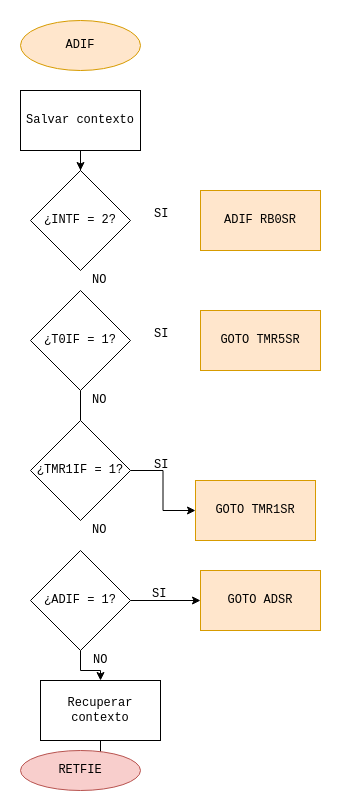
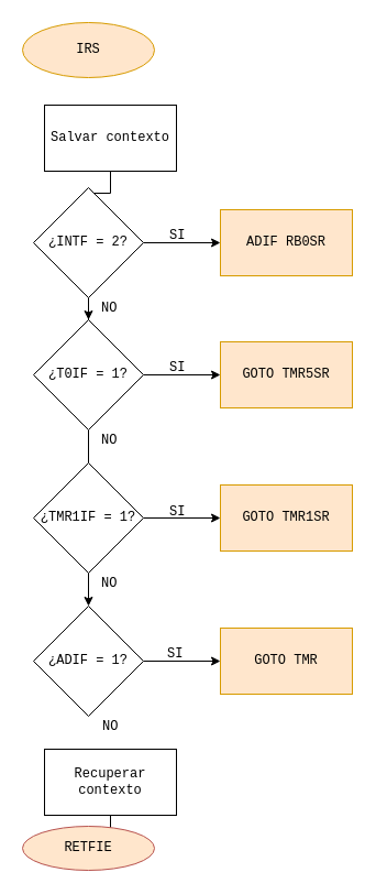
- <mxCell id="2" value="ADIF" style="ellipse;whiteSpace=wrap;html=1;fillColor=#ffe6cc;strokeColor=#d79b00;fontFamily=Courier New;" parent="1" vertex="1"><mxGeometry x="20" y="20" width="120" height="50" as="geometry" /></mxCell>
+ <mxCell id="2" value="IRS" style="ellipse;whiteSpace=wrap;html=1;fillColor=#ffe6cc;strokeColor=#d79b00;fontFamily=Courier New;" parent="1" vertex="1"><mxGeometry x="20" y="20" width="120" height="50" as="geometry" /></mxCell>
- <mxCell id="4" value="Salvar contexto" style="rounded=0;whiteSpace=wrap;html=1;fontFamily=Courier New;" parent="1" vertex="1"><mxGeometry x="20" y="90" width="120" height="60" as="geometry" /></mxCell>
+ <mxCell id="4" value="Salvar contexto" style="rounded=0;whiteSpace=wrap;html=1;fontFamily=Courier New;" parent="1" vertex="1"><mxGeometry x="40" y="95" width="120" height="60" as="geometry" /></mxCell>
+ <mxCell id="6" style="edgeStyle=orthogonalEdgeStyle;rounded=0;orthogonalLoop=1;jettySize=auto;html=1;entryX=0;entryY=0.5;entryDx=0;entryDy=0;fontFamily=Courier New;" parent="1" source="7" target="19" edge="1"><mxGeometry relative="1" as="geometry" /></mxCell>
+ <mxCell id="5" style="edgeStyle=orthogonalEdgeStyle;rounded=0;orthogonalLoop=1;jettySize=auto;html=1;entryX=0.5;entryY=0;entryDx=0;entryDy=0;fontFamily=Courier New;" parent="1" source="7" target="10" edge="1"><mxGeometry relative="1" as="geometry" /></mxCell>
+ <mxCell id="9" style="edgeStyle=orthogonalEdgeStyle;rounded=0;orthogonalLoop=1;jettySize=auto;html=1;entryX=0;entryY=0.5;entryDx=0;entryDy=0;fontFamily=Courier New;" parent="1" source="10" target="20" edge="1"><mxGeometry relative="1" as="geometry" /></mxCell>
- <mxCell id="21" value="GOTO TMR1SR" style="rounded=0;whiteSpace=wrap;html=1;fontFamily=Courier New;fillColor=#ffe6cc;strokeColor=#d79b00;" parent="1" vertex="1"><mxGeometry x="195" y="480" width="120" height="60" as="geometry" /></mxCell>
+ <mxCell id="21" value="GOTO TMR1SR" style="rounded=0;whiteSpace=wrap;html=1;fontFamily=Courier New;fillColor=#ffe6cc;strokeColor=#d79b00;" parent="1" vertex="1"><mxGeometry x="200" y="440" width="120" height="60" as="geometry" /></mxCell>
+ <mxCell id="11" style="edgeStyle=orthogonalEdgeStyle;rounded=0;orthogonalLoop=1;jettySize=auto;html=1;fontFamily=Courier New;" parent="1" source="13" target="16" edge="1"><mxGeometry relative="1" as="geometry" /></mxCell>
- <mxCell id="22" value="GOTO ADSR" style="rounded=0;whiteSpace=wrap;html=1;fontFamily=Courier New;fillColor=#ffe6cc;strokeColor=#d79b00;" parent="1" vertex="1"><mxGeometry x="200" y="570" width="120" height="60" as="geometry" /></mxCell>
+ <mxCell id="22" value="GOTO TMR" style="rounded=0;whiteSpace=wrap;html=1;fontFamily=Courier New;fillColor=#ffe6cc;strokeColor=#d79b00;" parent="1" vertex="1"><mxGeometry x="200" y="570" width="120" height="60" as="geometry" /></mxCell>
- <mxCell id="14" style="edgeStyle=orthogonalEdgeStyle;rounded=0;orthogonalLoop=1;jettySize=auto;html=1;entryX=0.5;entryY=0;entryDx=0;entryDy=0;fontFamily=Courier New;" parent="1" source="16" target="18" edge="1"><mxGeometry relative="1" as="geometry" /></mxCell>
- <mxCell id="23" value="RETFIE" style="ellipse;whiteSpace=wrap;html=1;fillColor=#f8cecc;strokeColor=#b85450;fontFamily=Courier New;" parent="1" vertex="1"><mxGeometry x="20" y="750" width="120" height="40" as="geometry" /></mxCell>
+ <mxCell id="23" value="RETFIE" style="ellipse;whiteSpace=wrap;html=1;fillColor=#ffe6cc;strokeColor=#b85450;fontFamily=Courier New;" parent="1" vertex="1"><mxGeometry x="20" y="750" width="120" height="40" as="geometry" /></mxCell>
